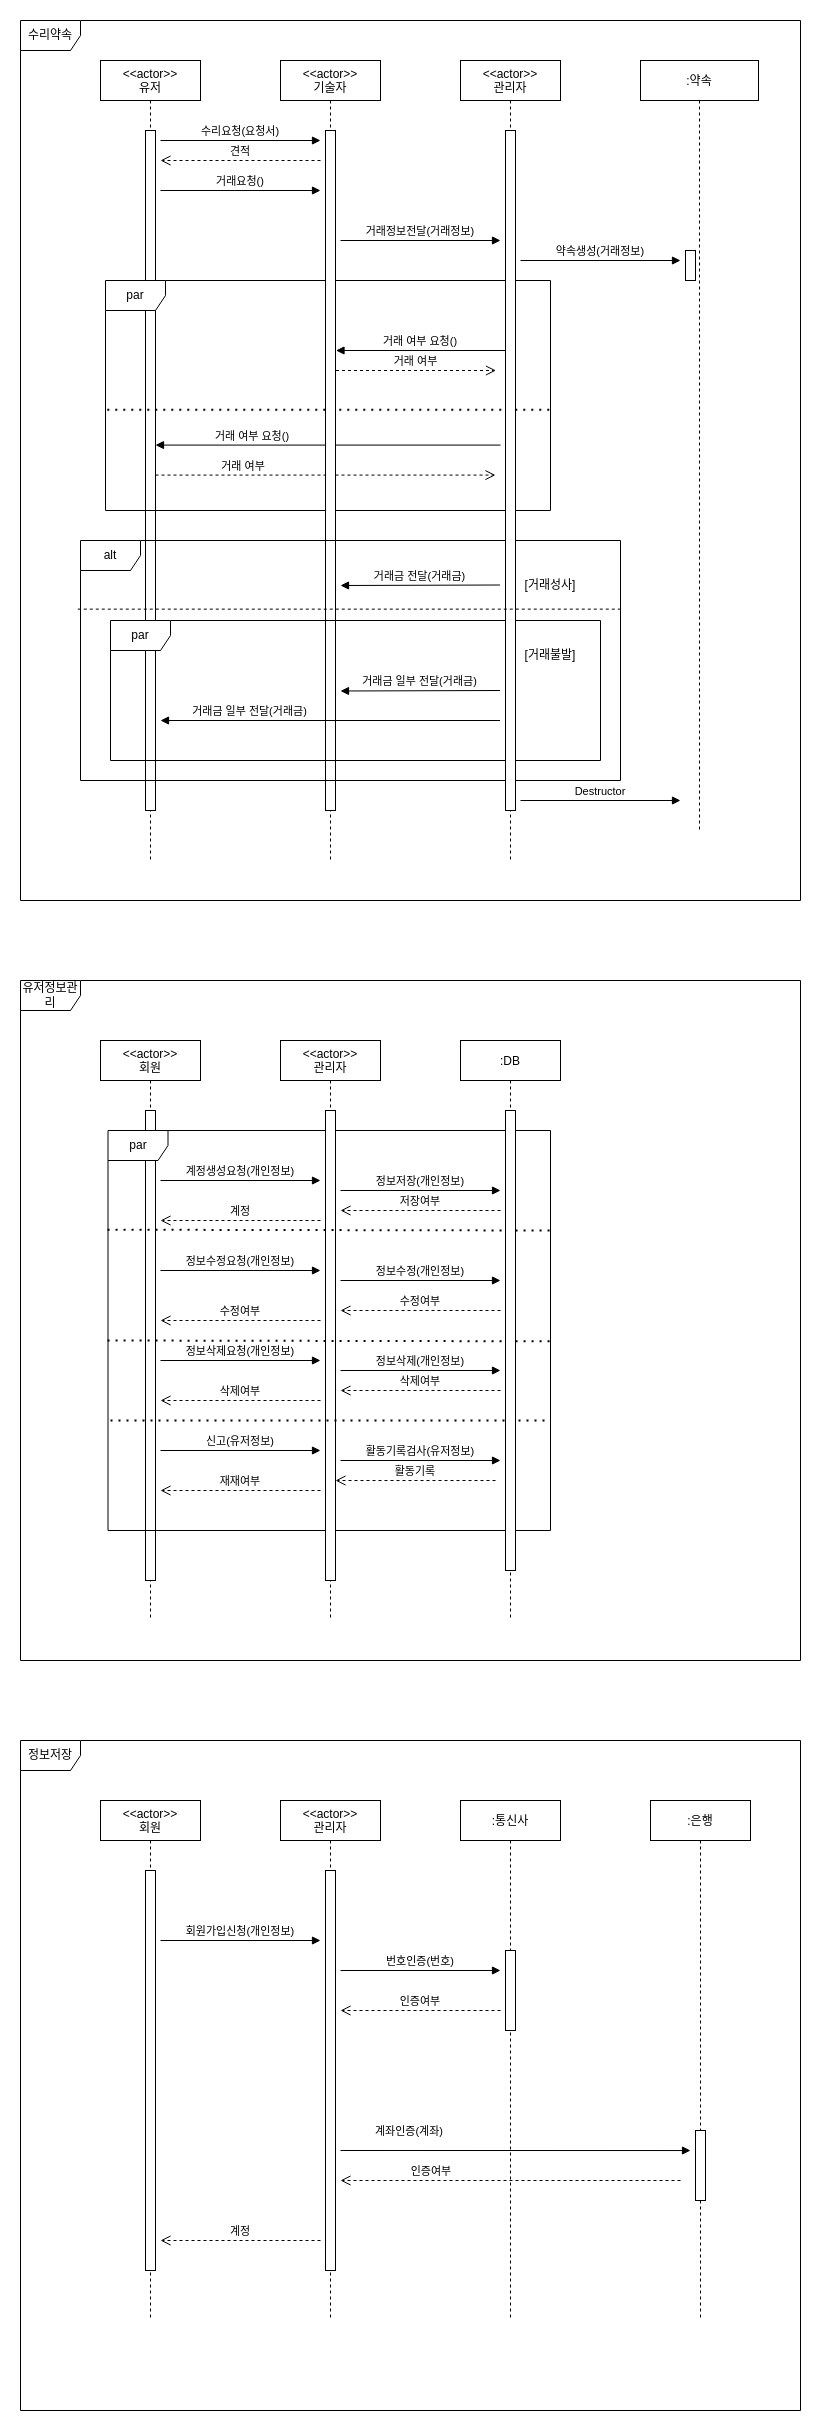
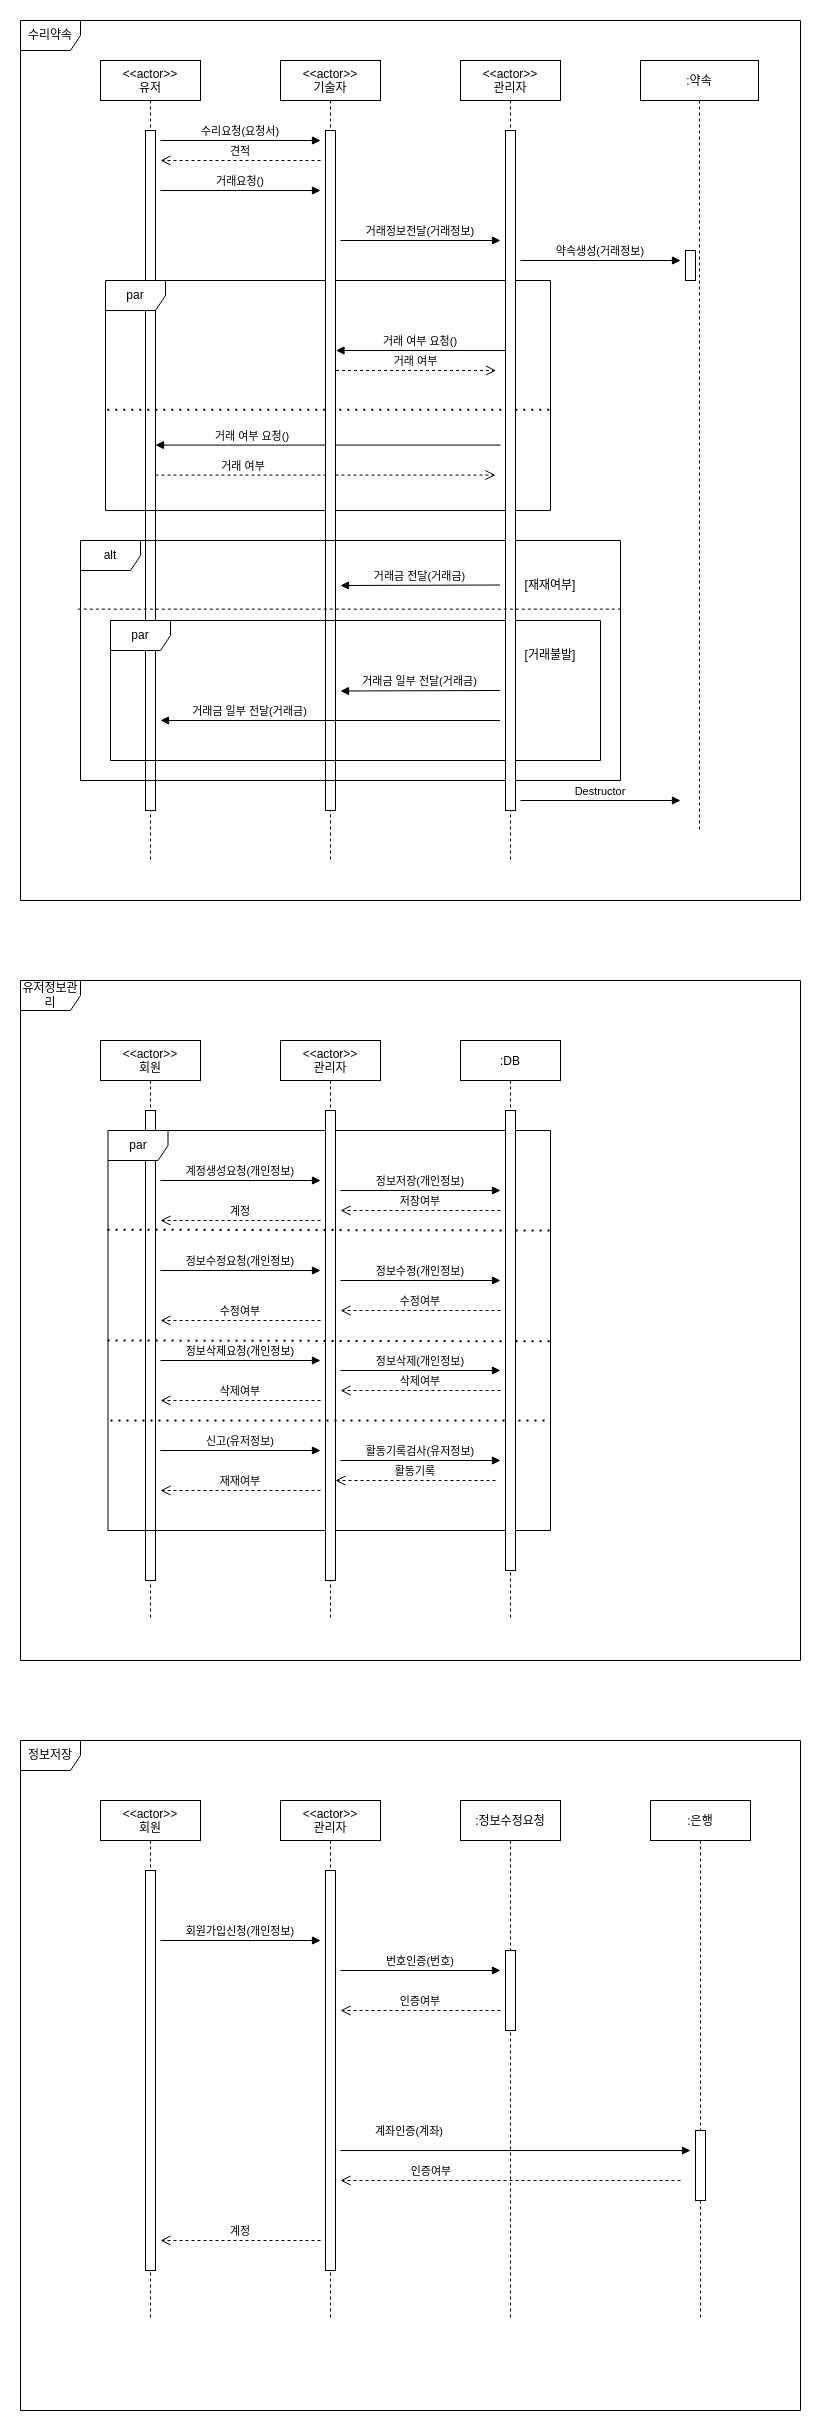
- <mxCell id="17" value="[거래성사]" style="text;html=1;strokeColor=none;fillColor=none;align=center;verticalAlign=middle;whiteSpace=wrap;rounded=0;" parent="14" vertex="1"><mxGeometry x="60" y="510" width="60" height="30" as="geometry" /></mxCell>
+ <mxCell id="17" value="[재재여부]" style="text;html=1;strokeColor=none;fillColor=none;align=center;verticalAlign=middle;whiteSpace=wrap;rounded=0;" parent="14" vertex="1"><mxGeometry x="60" y="510" width="60" height="30" as="geometry" /></mxCell>
- <mxCell id="61" value=":통신사" style="shape=umlLifeline;perimeter=lifelinePerimeter;container=1;collapsible=0;recursiveResize=0;rounded=0;shadow=0;strokeWidth=1;" parent="1" vertex="1"><mxGeometry x="460" y="1800" width="100" height="520" as="geometry" /></mxCell>
+ <mxCell id="61" value=":정보수정요청" style="shape=umlLifeline;perimeter=lifelinePerimeter;container=1;collapsible=0;recursiveResize=0;rounded=0;shadow=0;strokeWidth=1;" parent="1" vertex="1"><mxGeometry x="460" y="1800" width="100" height="520" as="geometry" /></mxCell>
